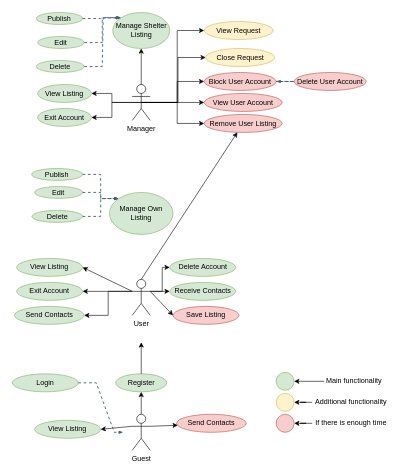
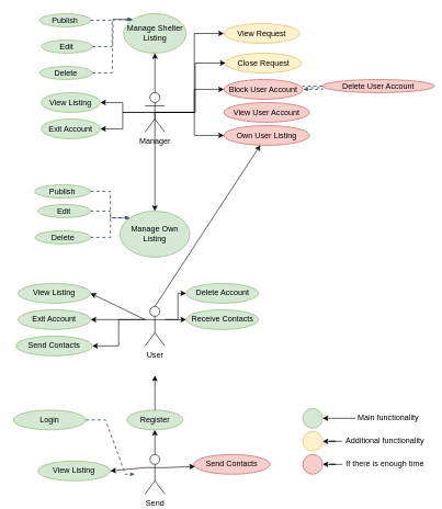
- <mxCell id="65" value="Delete User Account" style="ellipse;whiteSpace=wrap;html=1;fillColor=#f8cecc;strokeColor=#b85450;" vertex="1" parent="1"><mxGeometry x="490" y="120" width="120" height="30" as="geometry" /></mxCell>
+ <mxCell id="65" value="Delete User Account" style="ellipse;whiteSpace=wrap;html=1;fillColor=#f8cecc;strokeColor=#b85450;" vertex="1" parent="1"><mxGeometry x="490" y="120" width="170" height="20" as="geometry" /></mxCell>
- <mxCell id="3" style="edgeStyle=orthogonalEdgeStyle;rounded=0;orthogonalLoop=1;jettySize=auto;html=1;entryX=0;entryY=0.5;entryDx=0;entryDy=0;exitX=0.5;exitY=0.5;exitDx=0;exitDy=0;exitPerimeter=0;" edge="1" parent="1" source="10" target="63"><mxGeometry relative="1" as="geometry"><mxPoint x="280" y="161" as="sourcePoint" /></mxGeometry></mxCell>
+ <mxCell id="3" style="edgeStyle=orthogonalEdgeStyle;rounded=0;orthogonalLoop=1;jettySize=auto;html=1;exitX=0.5;exitY=0.5;exitDx=0;exitDy=0;exitPerimeter=0;" edge="1" parent="1" source="10" target="13"><mxGeometry relative="1" as="geometry"><mxPoint x="280" y="161" as="sourcePoint" /></mxGeometry></mxCell>
- <mxCell id="17" value="Remove User Listing" style="ellipse;whiteSpace=wrap;html=1;fillColor=#f8cecc;strokeColor=#b85450;" parent="1" vertex="1"><mxGeometry x="340" y="190" width="130" height="30" as="geometry" /></mxCell>
+ <mxCell id="17" value="Own User Listing" style="ellipse;whiteSpace=wrap;html=1;fillColor=#f8cecc;strokeColor=#b85450;" parent="1" vertex="1"><mxGeometry x="340" y="190" width="130" height="30" as="geometry" /></mxCell>
- <mxCell id="21" value="" style="endArrow=classic;html=1;rounded=0;entryX=0;entryY=0.5;entryDx=0;entryDy=0;exitX=1;exitY=0.333;exitDx=0;exitDy=0;exitPerimeter=0;" parent="1" source="50" target="14" edge="1"><mxGeometry width="50" height="50" relative="1" as="geometry"><mxPoint x="430" y="460" as="sourcePoint" /><mxPoint x="370" y="260" as="targetPoint" /></mxGeometry></mxCell>
- <mxCell id="14" value="&lt;p&gt;Save Listing&lt;/p&gt;" style="ellipse;whiteSpace=wrap;html=1;fillColor=#f8cecc;strokeColor=#b85450;" parent="1" vertex="1"><mxGeometry x="288" y="510" width="110" height="30" as="geometry" /></mxCell>
- <mxCell id="2" value="Guest" style="shape=umlActor;verticalLabelPosition=bottom;verticalAlign=top;html=1;outlineConnect=0;" parent="1" vertex="1"><mxGeometry x="220" y="690" width="30" height="60" as="geometry" /></mxCell>
+ <mxCell id="2" value="Send" style="shape=umlActor;verticalLabelPosition=bottom;verticalAlign=top;html=1;outlineConnect=0;" parent="1" vertex="1"><mxGeometry x="220" y="690" width="30" height="60" as="geometry" /></mxCell>
